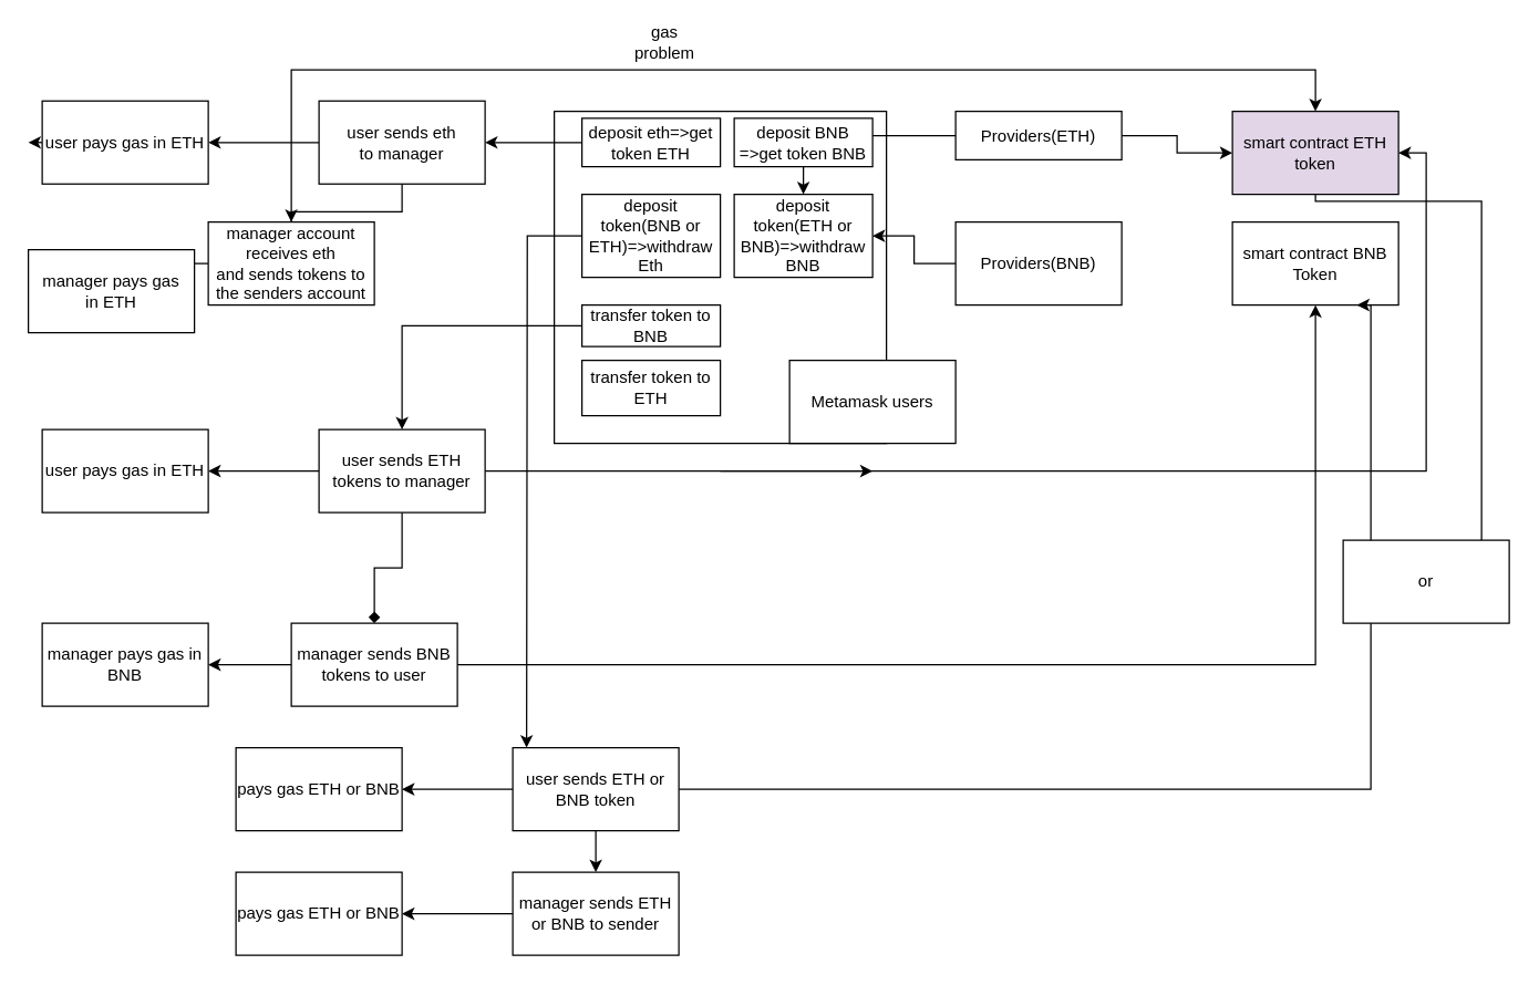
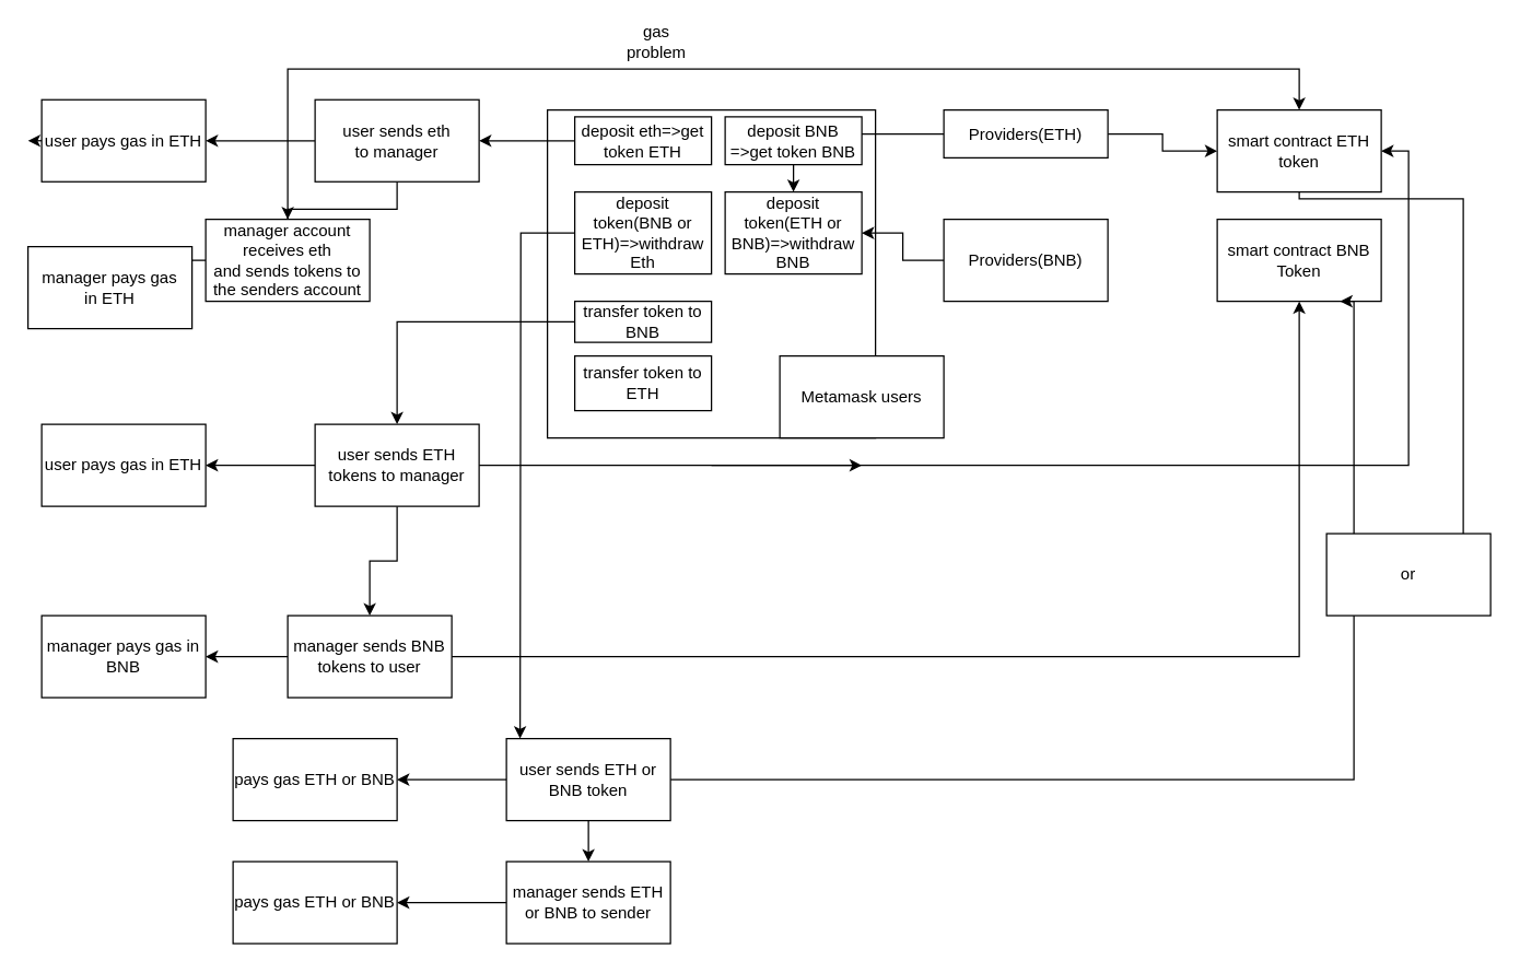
- <mxCell id="38" value="smart contract ETH token" style="whiteSpace=wrap;html=1;rounded=0;fillColor=#e1d5e7;" vertex="1" parent="1"><mxGeometry x="890" y="80" width="120" height="60" as="geometry" /></mxCell>
+ <mxCell id="38" value="smart contract ETH token" style="whiteSpace=wrap;html=1;rounded=0;" vertex="1" parent="1"><mxGeometry x="890" y="80" width="120" height="60" as="geometry" /></mxCell>
- <mxCell id="29" value="" style="edgeStyle=orthogonalEdgeStyle;rounded=0;orthogonalLoop=1;jettySize=auto;html=1;endArrow=diamond;" edge="1" parent="1" source="31" target="35"><mxGeometry relative="1" as="geometry" /></mxCell>
+ <mxCell id="29" value="" style="edgeStyle=orthogonalEdgeStyle;rounded=0;orthogonalLoop=1;jettySize=auto;html=1;" edge="1" parent="1" source="31" target="35"><mxGeometry relative="1" as="geometry" /></mxCell>
